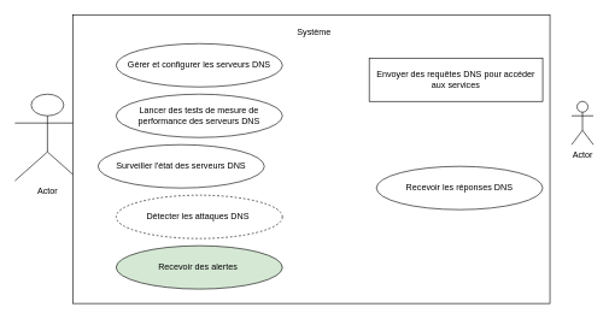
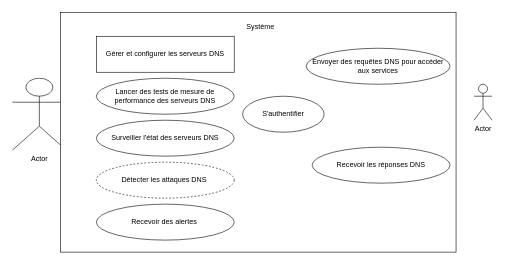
- <mxCell id="5" value="Gérer et configurer les serveurs DNS" style="ellipse;whiteSpace=wrap;html=1;" vertex="1" parent="1"><mxGeometry x="160" y="60" width="230" height="60" as="geometry" /></mxCell>
+ <mxCell id="5" value="Gérer et configurer les serveurs DNS" style="whiteSpace=wrap;html=1;rounded=0;" vertex="1" parent="1"><mxGeometry x="160" y="60" width="230" height="60" as="geometry" /></mxCell>
- <mxCell id="12" value="Envoyer des requêtes DNS pour accéder aux services" style="whiteSpace=wrap;html=1;rounded=0;" vertex="1" parent="1"><mxGeometry x="510" y="80" width="240" height="60" as="geometry" /></mxCell>
+ <mxCell id="12" value="Envoyer des requêtes DNS pour accéder aux services" style="ellipse;whiteSpace=wrap;html=1;" vertex="1" parent="1"><mxGeometry x="510" y="80" width="240" height="60" as="geometry" /></mxCell>
+ <mxCell id="11" value="S'authentifier" style="ellipse;whiteSpace=wrap;html=1;" vertex="1" parent="1"><mxGeometry x="404" y="160" width="136" height="60" as="geometry" /></mxCell>
- <mxCell id="8" value="Surveiller l'état des serveurs DNS" style="ellipse;whiteSpace=wrap;html=1;" vertex="1" parent="1"><mxGeometry x="135" y="200" width="230" height="60" as="geometry" /></mxCell>
+ <mxCell id="8" value="Surveiller l'état des serveurs DNS" style="ellipse;whiteSpace=wrap;html=1;" vertex="1" parent="1"><mxGeometry x="160" y="200" width="230" height="60" as="geometry" /></mxCell>
- <mxCell id="13" value="Recevoir les réponses DNS" style="ellipse;whiteSpace=wrap;html=1;" vertex="1" parent="1"><mxGeometry x="520" y="230" width="230" height="60" as="geometry" /></mxCell>
+ <mxCell id="13" value="Recevoir les réponses DNS" style="ellipse;whiteSpace=wrap;html=1;" vertex="1" parent="1"><mxGeometry x="520" y="245" width="230" height="60" as="geometry" /></mxCell>
- <mxCell id="10" value="Recevoir des alertes&amp;nbsp;" style="ellipse;whiteSpace=wrap;html=1;fillColor=#d5e8d4;" vertex="1" parent="1"><mxGeometry x="160" y="340" width="230" height="60" as="geometry" /></mxCell>
+ <mxCell id="10" value="Recevoir des alertes&amp;nbsp;" style="ellipse;whiteSpace=wrap;html=1;" vertex="1" parent="1"><mxGeometry x="160" y="340" width="230" height="60" as="geometry" /></mxCell>
